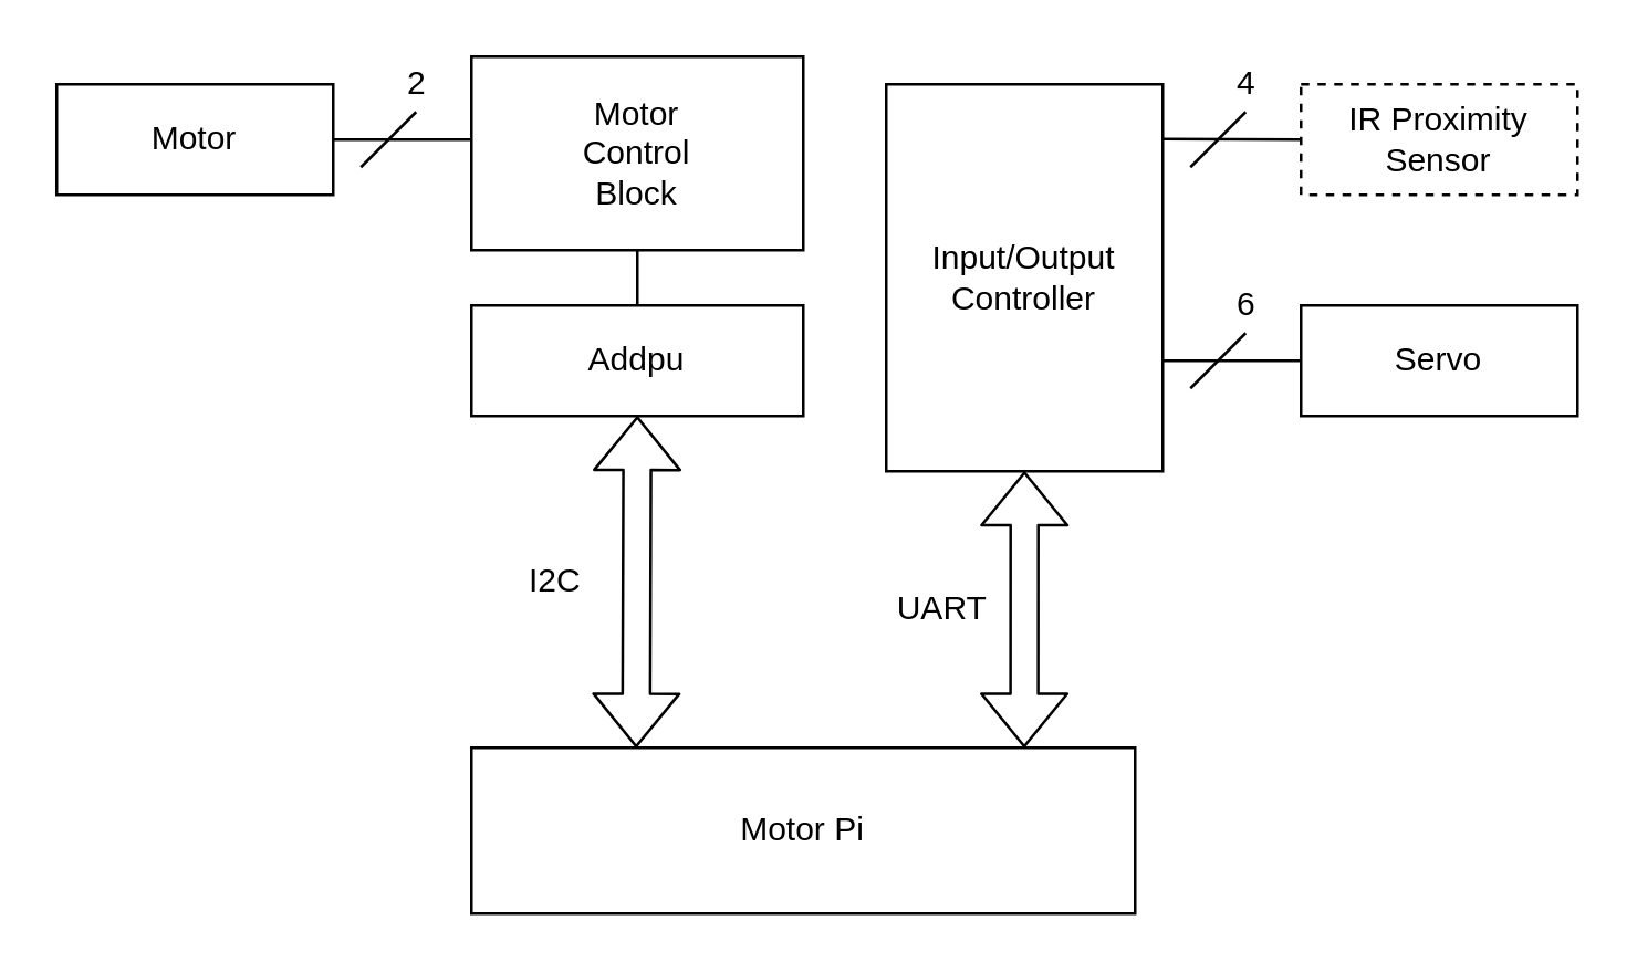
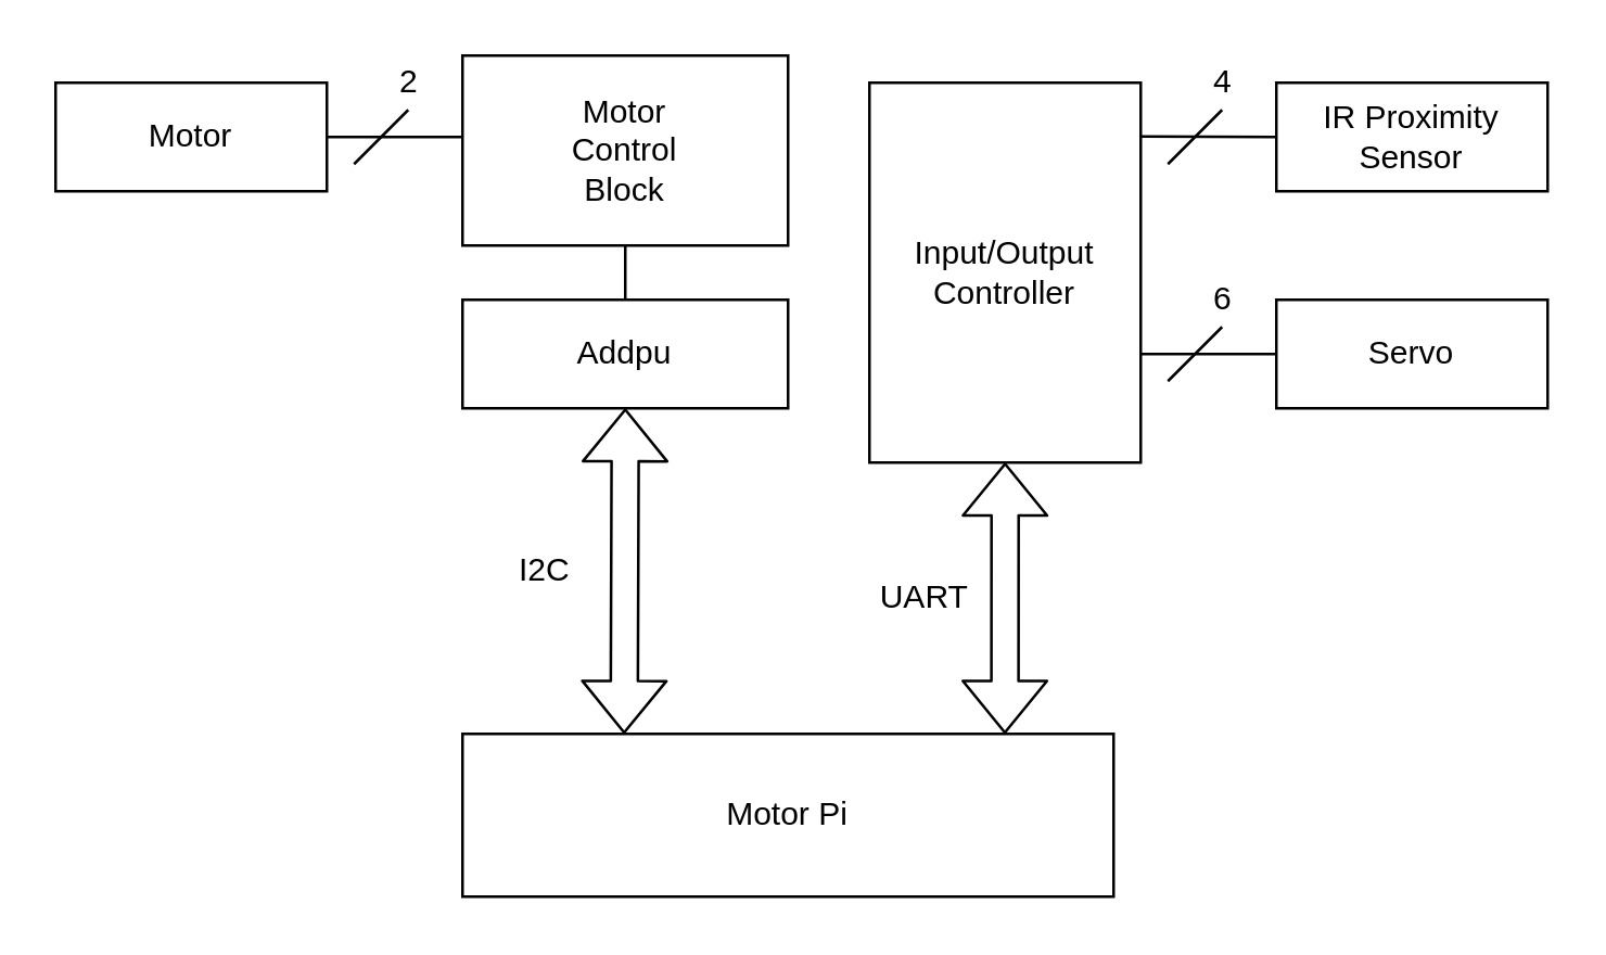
- <mxCell id="9" value="&lt;div&gt;IR Proximity&lt;/div&gt;&lt;div&gt;Sensor&lt;br&gt;&lt;/div&gt;" style="rounded=0;whiteSpace=wrap;html=1;dashed=1;" vertex="1" parent="1"><mxGeometry x="470" y="30" width="100" height="40" as="geometry" /></mxCell>
+ <mxCell id="9" value="&lt;div&gt;IR Proximity&lt;/div&gt;&lt;div&gt;Sensor&lt;br&gt;&lt;/div&gt;" style="rounded=0;whiteSpace=wrap;html=1;" vertex="1" parent="1"><mxGeometry x="470" y="30" width="100" height="40" as="geometry" /></mxCell>
